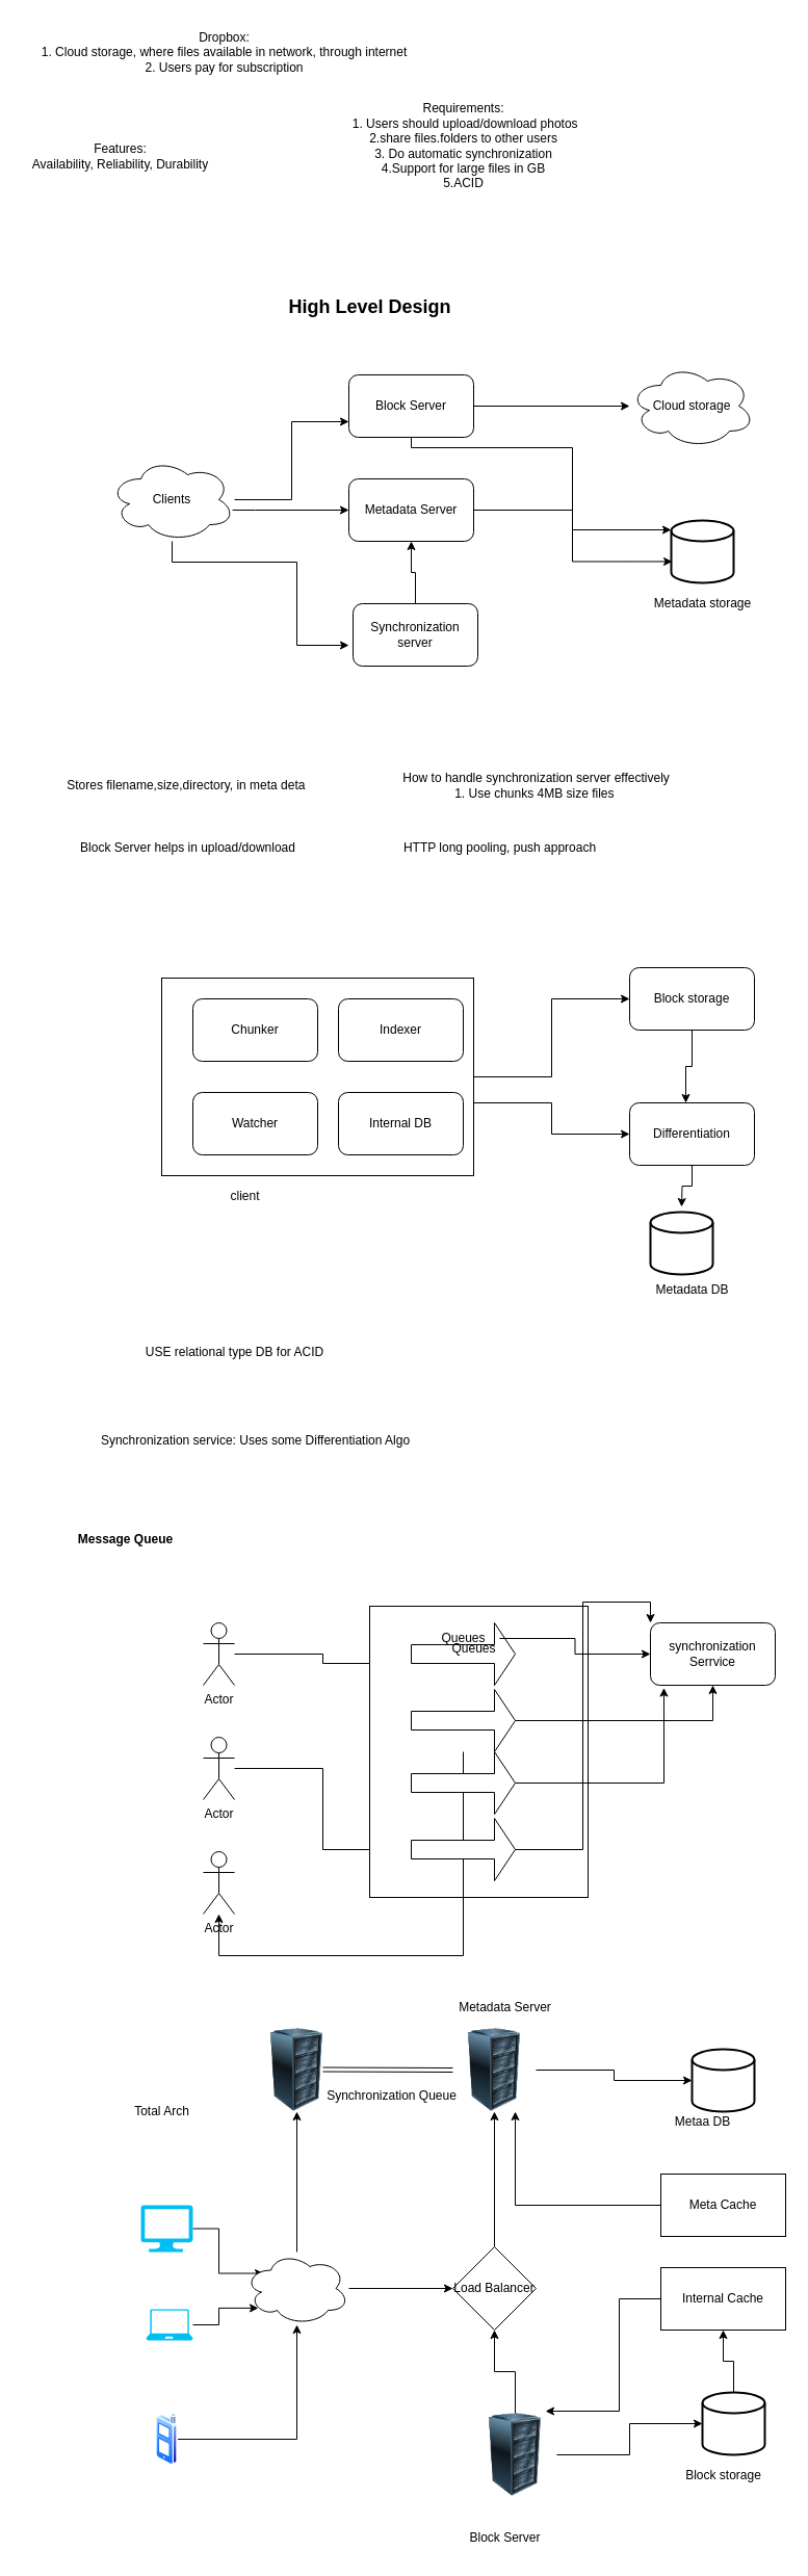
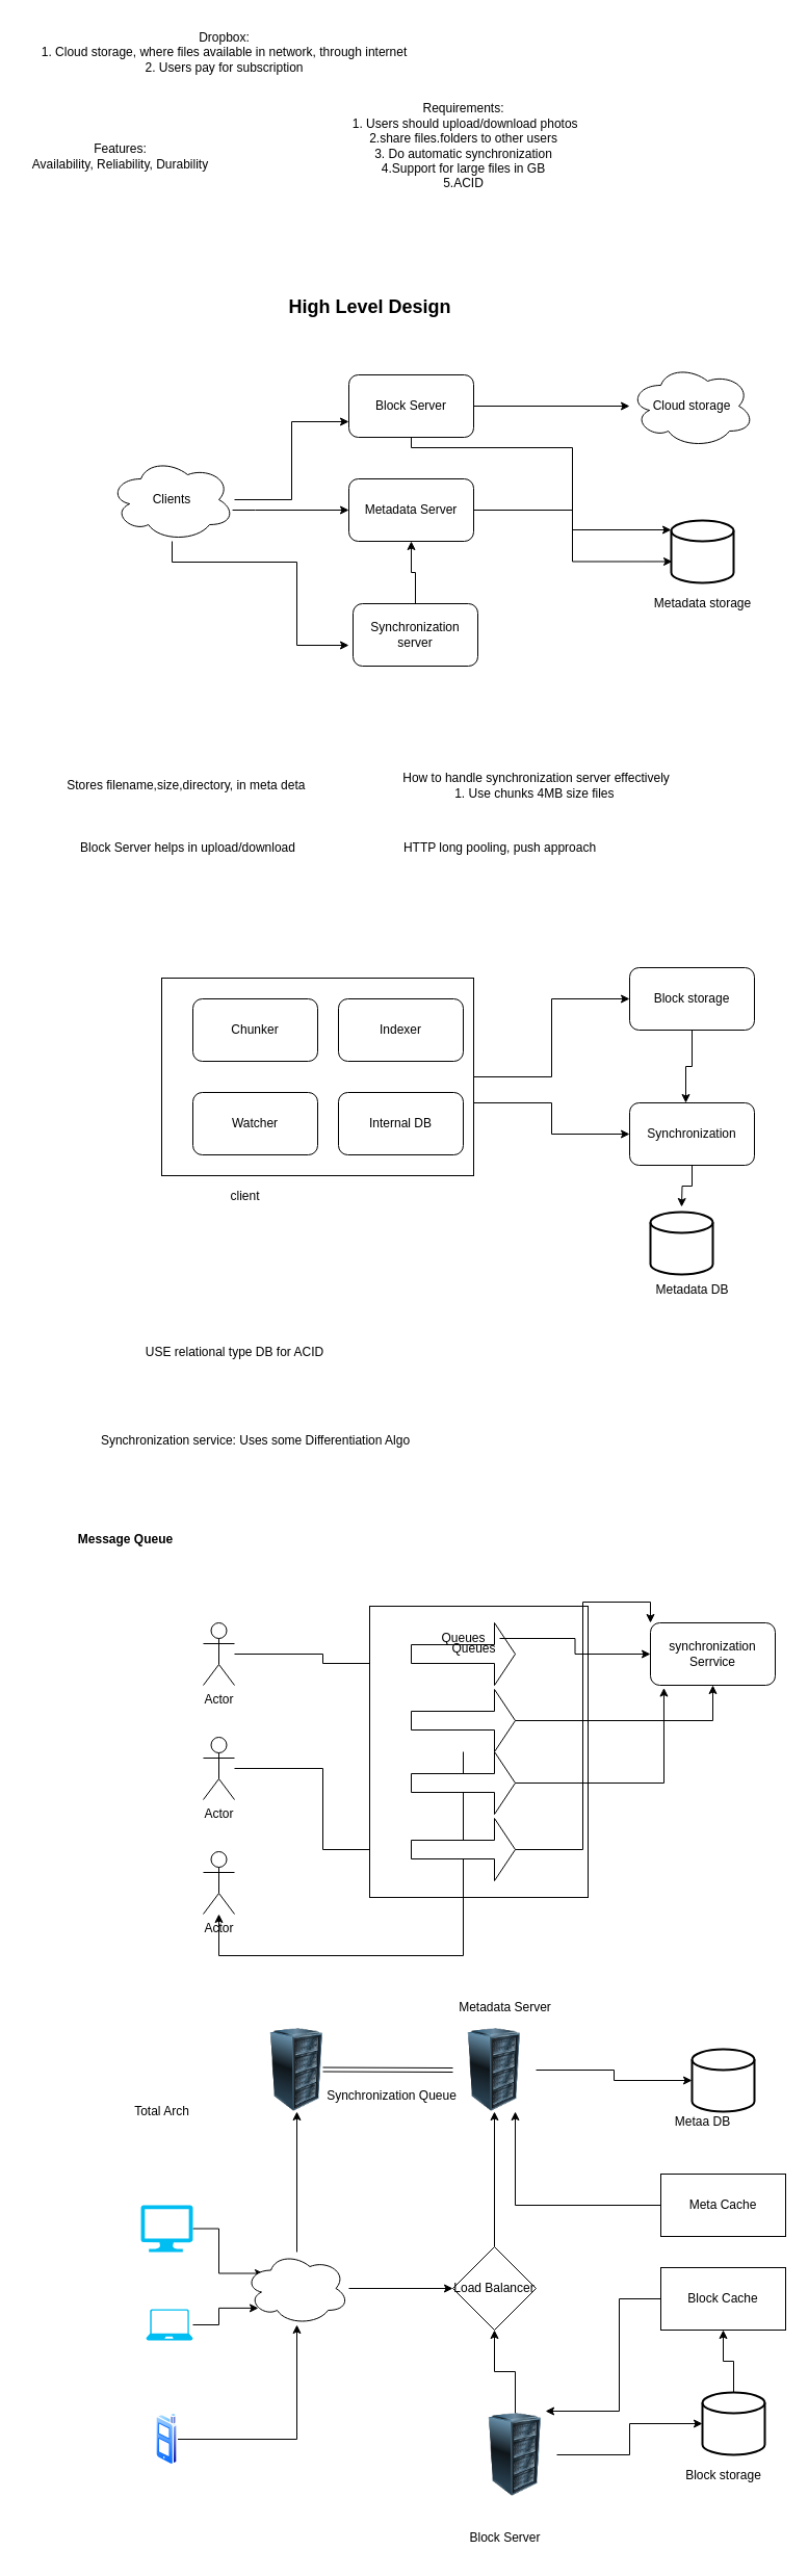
- <mxCell id="35" value="Differentiation" style="rounded=1;whiteSpace=wrap;html=1;" vertex="1" parent="1"><mxGeometry x="605" y="1060" width="120" height="60" as="geometry" /></mxCell>
+ <mxCell id="35" value="Synchronization" style="rounded=1;whiteSpace=wrap;html=1;" vertex="1" parent="1"><mxGeometry x="605" y="1060" width="120" height="60" as="geometry" /></mxCell>
- <mxCell id="89" value="Internal Cache" style="rounded=0;whiteSpace=wrap;html=1;" vertex="1" parent="1"><mxGeometry x="635" y="2180" width="120" height="60" as="geometry" /></mxCell>
+ <mxCell id="89" value="Block Cache" style="rounded=0;whiteSpace=wrap;html=1;" vertex="1" parent="1"><mxGeometry x="635" y="2180" width="120" height="60" as="geometry" /></mxCell>
